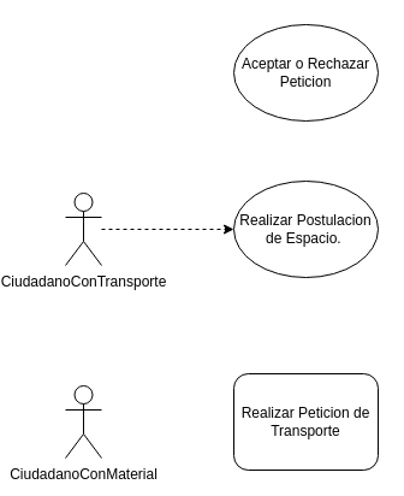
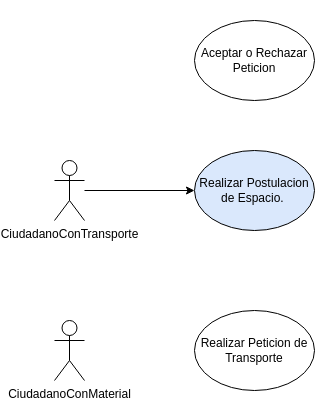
- <mxCell id="2" style="edgeStyle=orthogonalEdgeStyle;rounded=0;orthogonalLoop=1;jettySize=auto;html=1;entryX=0;entryY=0.5;entryDx=0;entryDy=0;dashed=1;" edge="1" parent="1" source="3" target="5"><mxGeometry relative="1" as="geometry" /></mxCell>
+ <mxCell id="2" style="edgeStyle=orthogonalEdgeStyle;rounded=0;orthogonalLoop=1;jettySize=auto;html=1;entryX=0;entryY=0.5;entryDx=0;entryDy=0;" edge="1" parent="1" source="3" target="5"><mxGeometry relative="1" as="geometry" /></mxCell>
- <mxCell id="5" value="Realizar Postulacion de Espacio.&amp;nbsp;" style="ellipse;whiteSpace=wrap;html=1;" vertex="1" parent="1"><mxGeometry x="160" y="150" width="120" height="80" as="geometry" /></mxCell>
+ <mxCell id="5" value="Realizar Postulacion de Espacio.&amp;nbsp;" style="ellipse;whiteSpace=wrap;html=1;fillColor=#dae8fc;" vertex="1" parent="1"><mxGeometry x="160" y="150" width="120" height="80" as="geometry" /></mxCell>
- <mxCell id="6" value="Realizar Peticion de Transporte" style="whiteSpace=wrap;html=1;rounded=1;" vertex="1" parent="1"><mxGeometry x="160" y="310" width="120" height="80" as="geometry" /></mxCell>
+ <mxCell id="6" value="Realizar Peticion de Transporte" style="ellipse;whiteSpace=wrap;html=1;" vertex="1" parent="1"><mxGeometry x="160" y="310" width="120" height="80" as="geometry" /></mxCell>
